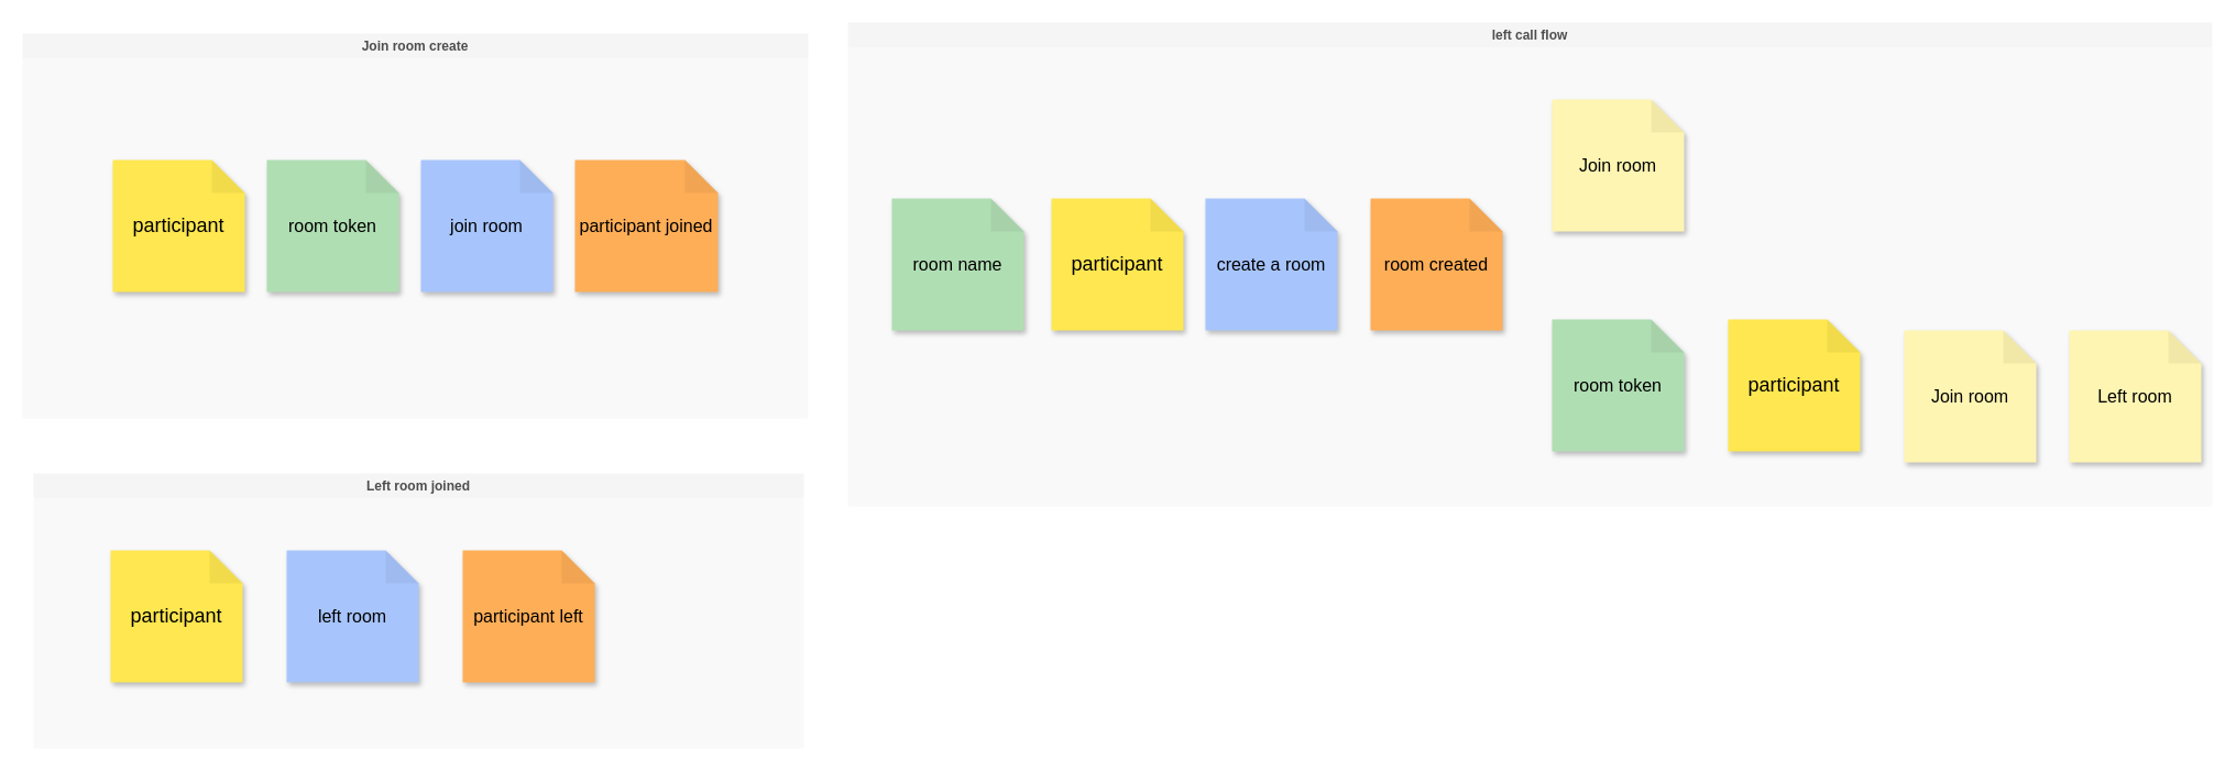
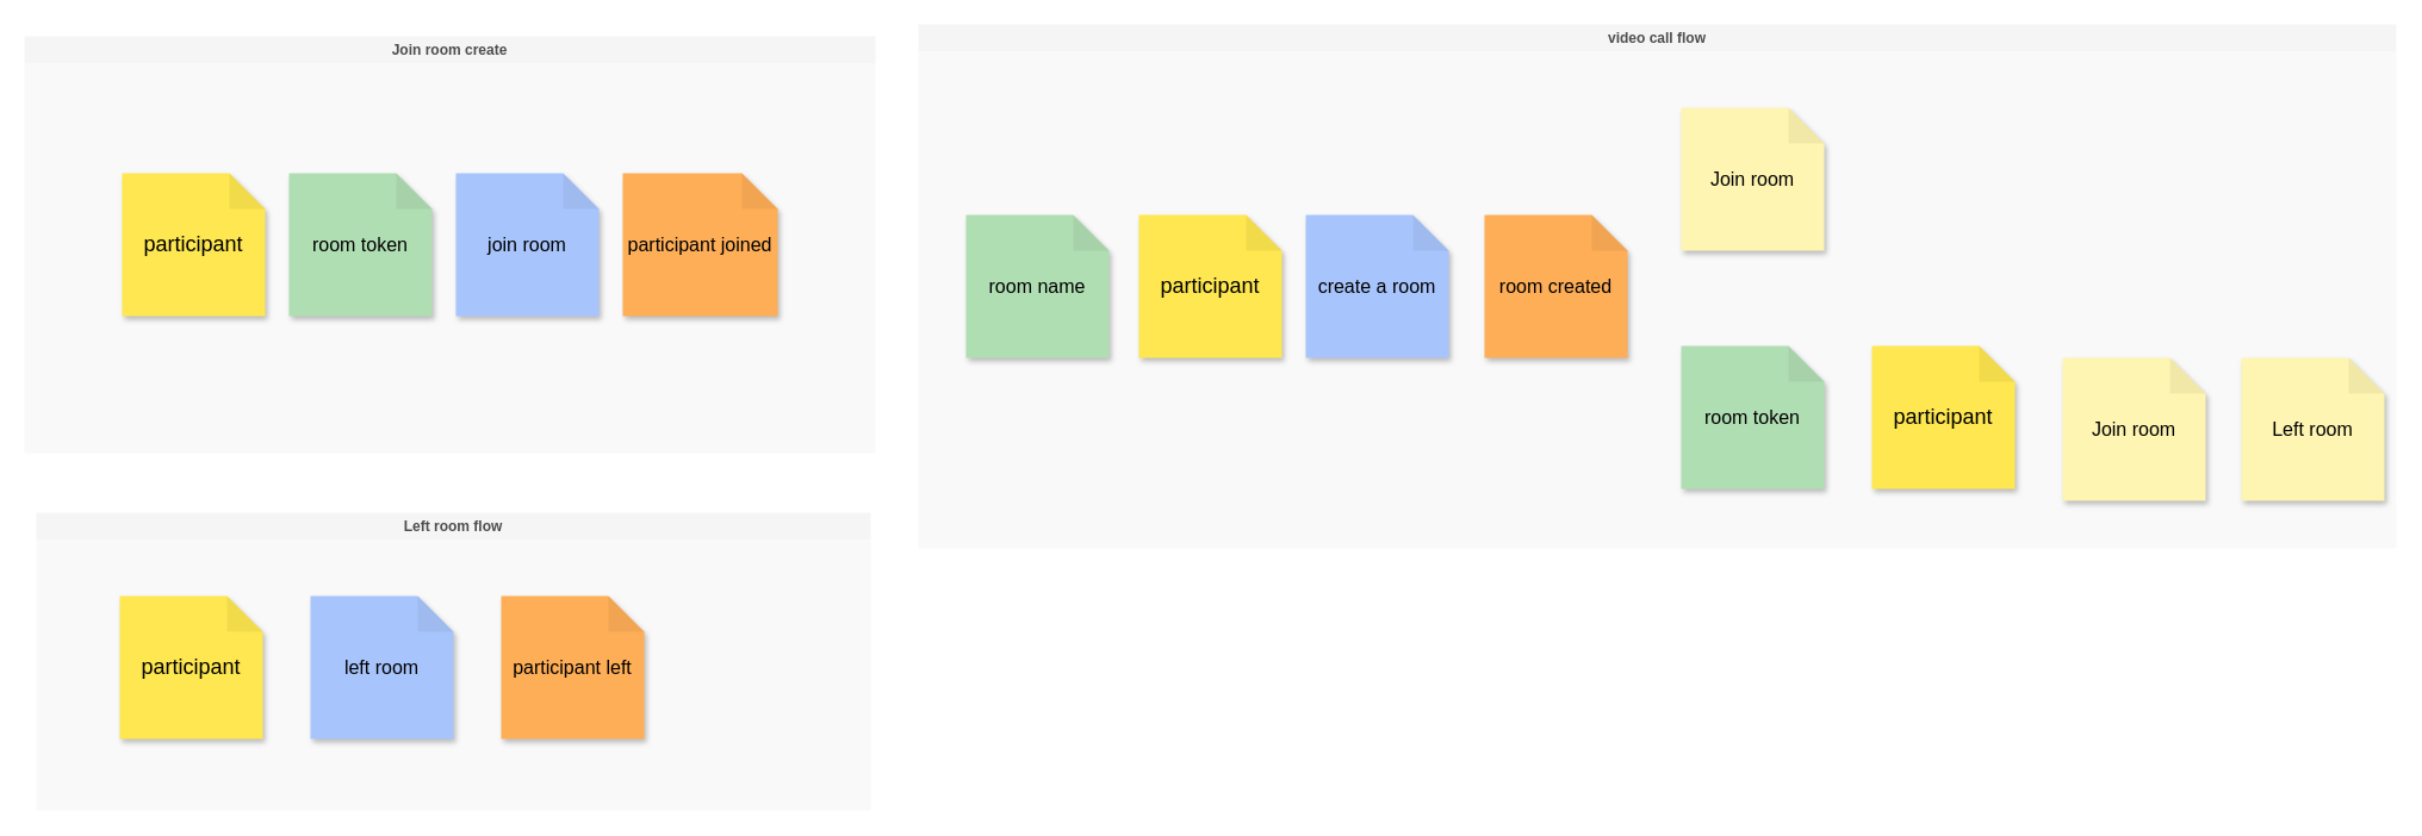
- <mxCell id="11" value="left call flow" style="swimlane;whiteSpace=wrap;html=1;strokeColor=none;swimlaneLine=0;fillColor=#F5F5F5;gradientColor=none;swimlaneFillColor=#f9f9f9;fontStyle=1;fontColor=#4D4D4D;glass=0;shadow=0;" parent="1" vertex="1"><mxGeometry x="770" y="20" width="1240" height="440" as="geometry"><mxRectangle x="488" y="-400" width="130" height="26" as="alternateBounds" /></mxGeometry></mxCell>
+ <mxCell id="11" value="video call flow" style="swimlane;whiteSpace=wrap;html=1;strokeColor=none;swimlaneLine=0;fillColor=#F5F5F5;gradientColor=none;swimlaneFillColor=#f9f9f9;fontStyle=1;fontColor=#4D4D4D;glass=0;shadow=0;" parent="1" vertex="1"><mxGeometry x="770" y="20" width="1240" height="440" as="geometry"><mxRectangle x="488" y="-400" width="130" height="26" as="alternateBounds" /></mxGeometry></mxCell>
- <mxCell id="7" value="Left room joined" style="swimlane;whiteSpace=wrap;html=1;strokeColor=none;swimlaneLine=0;fillColor=#F5F5F5;gradientColor=none;swimlaneFillColor=#f9f9f9;fontStyle=1;fontColor=#4D4D4D;glass=0;shadow=0;" parent="1" vertex="1"><mxGeometry x="30" y="430" width="700" height="250" as="geometry"><mxRectangle x="488" y="-400" width="130" height="26" as="alternateBounds" /></mxGeometry></mxCell>
+ <mxCell id="7" value="Left room flow" style="swimlane;whiteSpace=wrap;html=1;strokeColor=none;swimlaneLine=0;fillColor=#F5F5F5;gradientColor=none;swimlaneFillColor=#f9f9f9;fontStyle=1;fontColor=#4D4D4D;glass=0;shadow=0;" parent="1" vertex="1"><mxGeometry x="30" y="430" width="700" height="250" as="geometry"><mxRectangle x="488" y="-400" width="130" height="26" as="alternateBounds" /></mxGeometry></mxCell>
